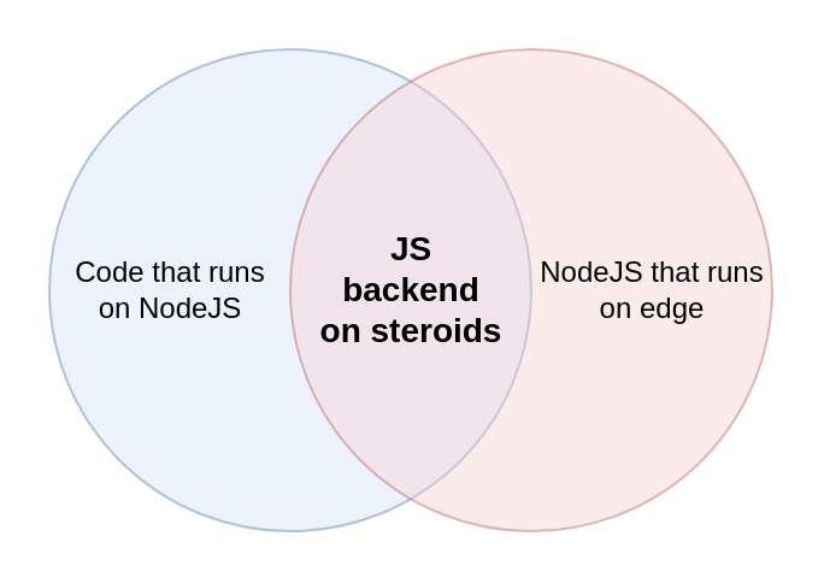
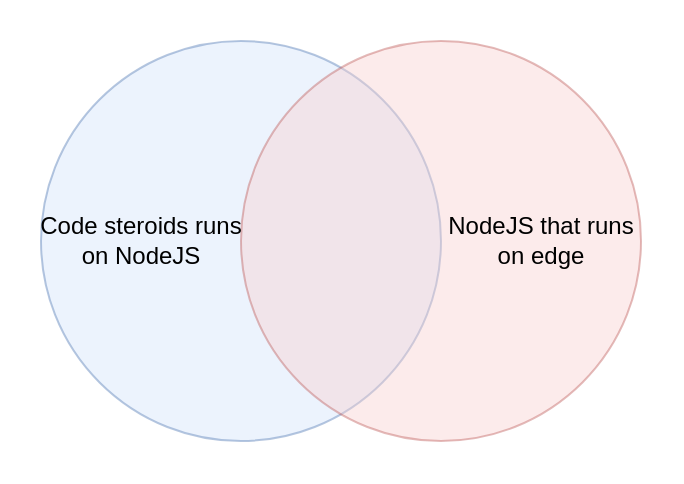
- <mxCell id="4" value="Code that runs&lt;br&gt;on NodeJS" style="text;html=1;align=center;verticalAlign=middle;resizable=0;points=[];autosize=1;strokeColor=none;fillColor=none;" vertex="1" parent="1"><mxGeometry x="20" y="100" width="100" height="40" as="geometry" /></mxCell>
+ <mxCell id="4" value="Code steroids runs&lt;br&gt;on NodeJS" style="text;html=1;align=center;verticalAlign=middle;resizable=0;points=[];autosize=1;strokeColor=none;fillColor=none;" vertex="1" parent="1"><mxGeometry x="20" y="100" width="100" height="40" as="geometry" /></mxCell>
- <mxCell id="6" value="JS&lt;br style=&quot;font-size: 14px;&quot;&gt;backend&lt;br style=&quot;font-size: 14px;&quot;&gt;on steroids" style="text;html=1;align=center;verticalAlign=middle;resizable=0;points=[];autosize=1;strokeColor=none;fillColor=none;rounded=0;fontStyle=1;fontSize=14;" vertex="1" parent="1"><mxGeometry x="120" y="90" width="100" height="60" as="geometry" /></mxCell>
